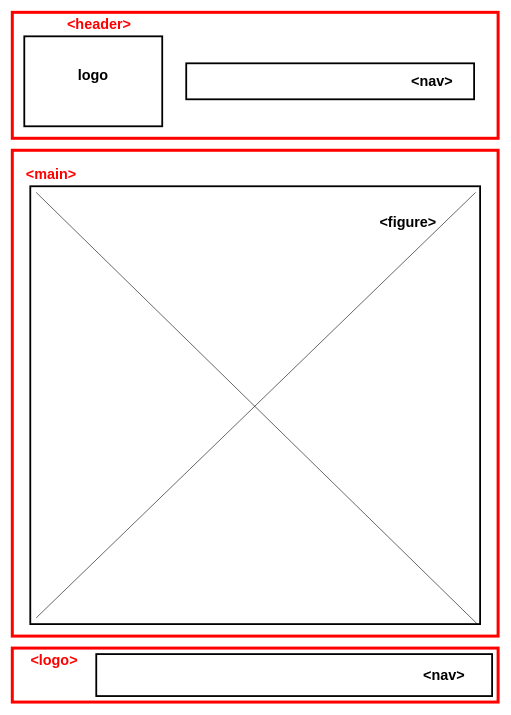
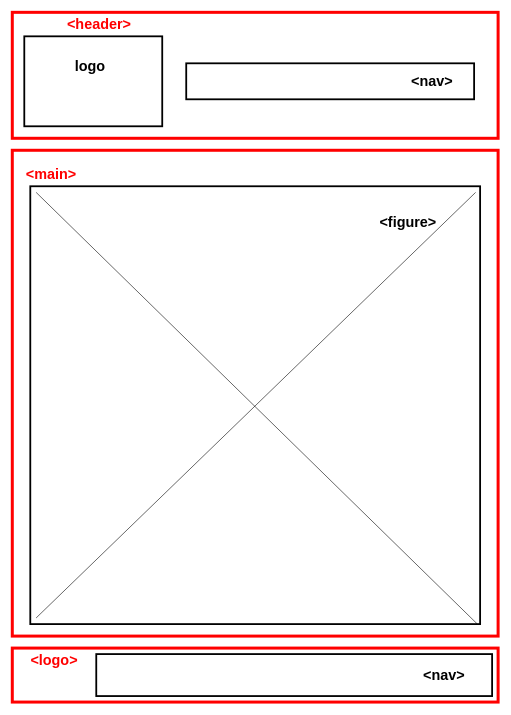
- <mxCell id="12" value="&lt;h1&gt;logo&lt;/h1&gt;" style="text;html=1;strokeColor=none;fillColor=none;align=center;verticalAlign=middle;whiteSpace=wrap;rounded=0;" vertex="1" parent="1"><mxGeometry x="135" y="115" width="40" height="20" as="geometry" /></mxCell>
+ <mxCell id="12" value="&lt;h1&gt;logo&lt;/h1&gt;" style="text;html=1;strokeColor=none;fillColor=none;align=center;verticalAlign=middle;whiteSpace=wrap;rounded=0;" vertex="1" parent="1"><mxGeometry x="130" y="100" width="40" height="20" as="geometry" /></mxCell>
